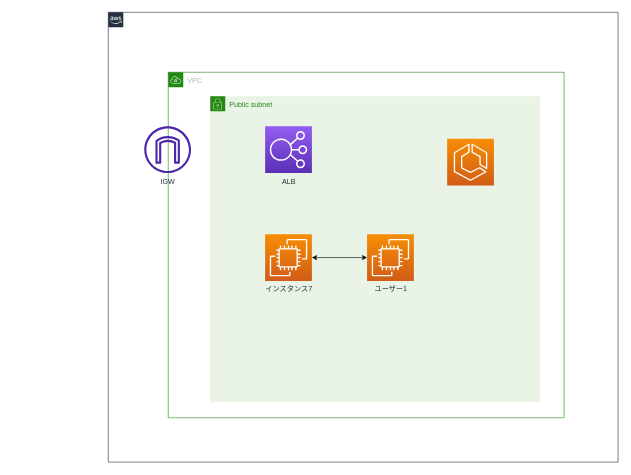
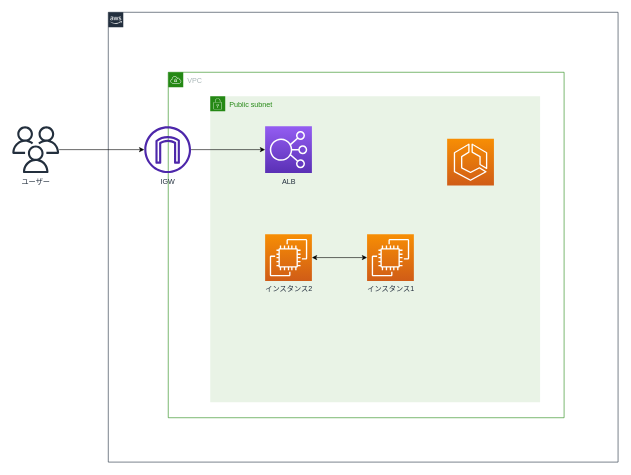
+ <mxCell id="11" value="ユーザー" style="sketch=0;outlineConnect=0;fontColor=#232F3E;gradientColor=none;fillColor=#232F3D;strokeColor=none;dashed=0;verticalLabelPosition=bottom;verticalAlign=top;align=center;html=1;fontSize=12;fontStyle=0;aspect=fixed;pointerEvents=1;shape=mxgraph.aws4.users;" parent="2" vertex="1"><mxGeometry x="-160" y="190" width="78" height="78" as="geometry" /></mxCell>
+ <mxCell id="13" value="" style="edgeStyle=orthogonalEdgeStyle;rounded=0;orthogonalLoop=1;jettySize=auto;html=1;entryX=0;entryY=0.5;entryDx=0;entryDy=0;entryPerimeter=0;" parent="2" source="11" target="10" edge="1"><mxGeometry relative="1" as="geometry"><mxPoint x="-82" y="249" as="sourcePoint" /><mxPoint x="262" y="249" as="targetPoint" /></mxGeometry></mxCell>
+ <mxCell id="12" style="edgeStyle=orthogonalEdgeStyle;rounded=0;orthogonalLoop=1;jettySize=auto;html=1;entryX=0;entryY=0.5;entryDx=0;entryDy=0;entryPerimeter=0;" parent="2" source="10" target="5" edge="1"><mxGeometry relative="1" as="geometry" /></mxCell>
- <mxCell id="8" value="&#09;インスタンス7" style="sketch=0;points=[[0,0,0],[0.25,0,0],[0.5,0,0],[0.75,0,0],[1,0,0],[0,1,0],[0.25,1,0],[0.5,1,0],[0.75,1,0],[1,1,0],[0,0.25,0],[0,0.5,0],[0,0.75,0],[1,0.25,0],[1,0.5,0],[1,0.75,0]];outlineConnect=0;fontColor=#232F3E;gradientColor=#F78E04;gradientDirection=north;fillColor=#D05C17;strokeColor=#ffffff;dashed=0;verticalLabelPosition=bottom;verticalAlign=top;align=center;html=1;fontSize=12;fontStyle=0;aspect=fixed;shape=mxgraph.aws4.resourceIcon;resIcon=mxgraph.aws4.ec2;" parent="4" vertex="1"><mxGeometry x="91.5" y="230" width="78" height="78" as="geometry" /></mxCell>
+ <mxCell id="8" value="&#09;インスタンス2" style="sketch=0;points=[[0,0,0],[0.25,0,0],[0.5,0,0],[0.75,0,0],[1,0,0],[0,1,0],[0.25,1,0],[0.5,1,0],[0.75,1,0],[1,1,0],[0,0.25,0],[0,0.5,0],[0,0.75,0],[1,0.25,0],[1,0.5,0],[1,0.75,0]];outlineConnect=0;fontColor=#232F3E;gradientColor=#F78E04;gradientDirection=north;fillColor=#D05C17;strokeColor=#ffffff;dashed=0;verticalLabelPosition=bottom;verticalAlign=top;align=center;html=1;fontSize=12;fontStyle=0;aspect=fixed;shape=mxgraph.aws4.resourceIcon;resIcon=mxgraph.aws4.ec2;" parent="4" vertex="1"><mxGeometry x="91.5" y="230" width="78" height="78" as="geometry" /></mxCell>
- <mxCell id="6" value="&#09;ユーザー1" style="sketch=0;points=[[0,0,0],[0.25,0,0],[0.5,0,0],[0.75,0,0],[1,0,0],[0,1,0],[0.25,1,0],[0.5,1,0],[0.75,1,0],[1,1,0],[0,0.25,0],[0,0.5,0],[0,0.75,0],[1,0.25,0],[1,0.5,0],[1,0.75,0]];outlineConnect=0;fontColor=#232F3E;gradientColor=#F78E04;gradientDirection=north;fillColor=#D05C17;strokeColor=#ffffff;dashed=0;verticalLabelPosition=bottom;verticalAlign=top;align=center;html=1;fontSize=12;fontStyle=0;aspect=fixed;shape=mxgraph.aws4.resourceIcon;resIcon=mxgraph.aws4.ec2;" parent="4" vertex="1"><mxGeometry x="261.5" y="230" width="78" height="78" as="geometry" /></mxCell>
+ <mxCell id="6" value="&#09;インスタンス1" style="sketch=0;points=[[0,0,0],[0.25,0,0],[0.5,0,0],[0.75,0,0],[1,0,0],[0,1,0],[0.25,1,0],[0.5,1,0],[0.75,1,0],[1,1,0],[0,0.25,0],[0,0.5,0],[0,0.75,0],[1,0.25,0],[1,0.5,0],[1,0.75,0]];outlineConnect=0;fontColor=#232F3E;gradientColor=#F78E04;gradientDirection=north;fillColor=#D05C17;strokeColor=#ffffff;dashed=0;verticalLabelPosition=bottom;verticalAlign=top;align=center;html=1;fontSize=12;fontStyle=0;aspect=fixed;shape=mxgraph.aws4.resourceIcon;resIcon=mxgraph.aws4.ec2;" parent="4" vertex="1"><mxGeometry x="261.5" y="230" width="78" height="78" as="geometry" /></mxCell>
